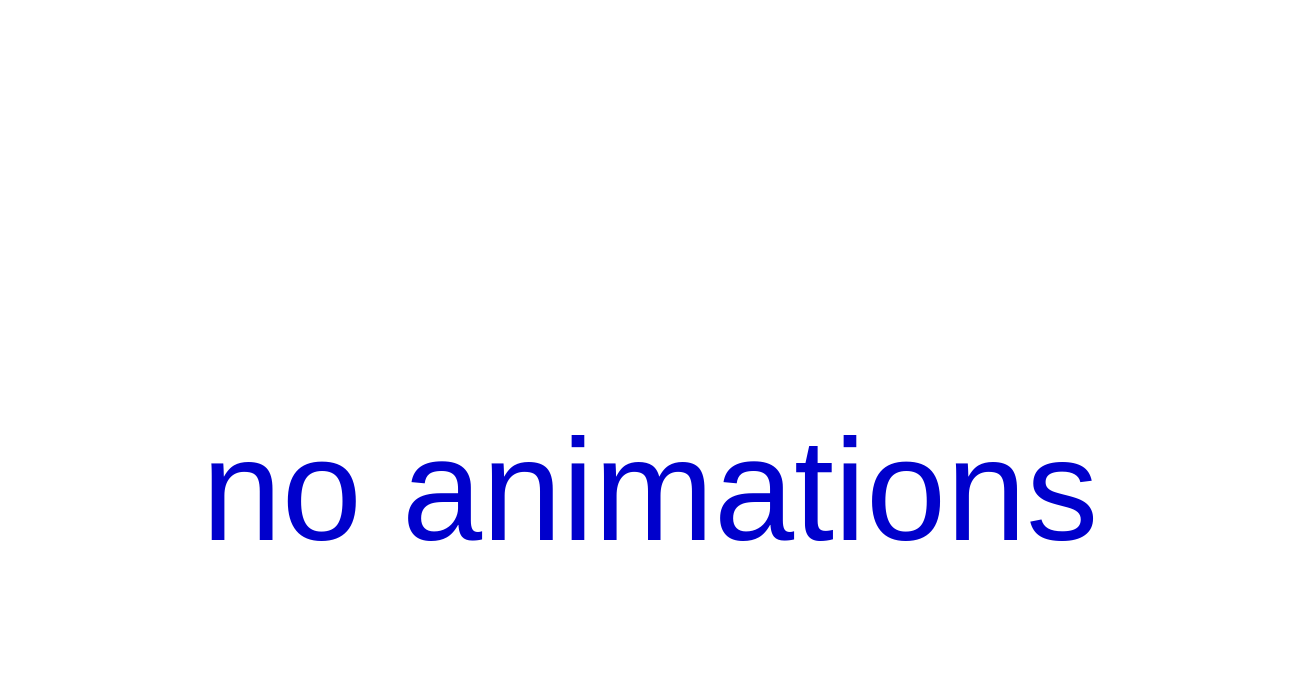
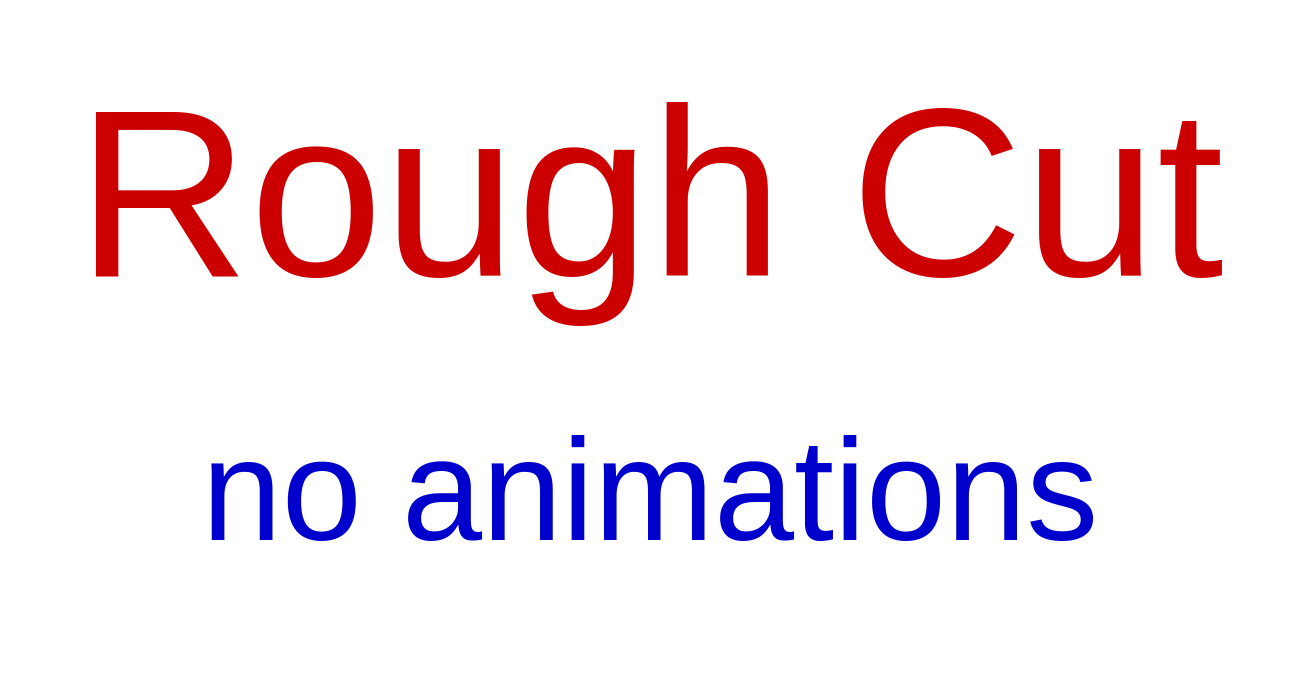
+ <mxCell id="2" value="&lt;font style=&quot;font-size: 120px;&quot; color=&quot;#cc0000&quot;&gt;Rough Cut&lt;/font&gt;" style="text;html=1;strokeColor=none;fillColor=none;align=center;verticalAlign=middle;whiteSpace=wrap;rounded=0;" parent="1" vertex="1"><mxGeometry x="20" y="20" width="610" height="150" as="geometry" /></mxCell>
